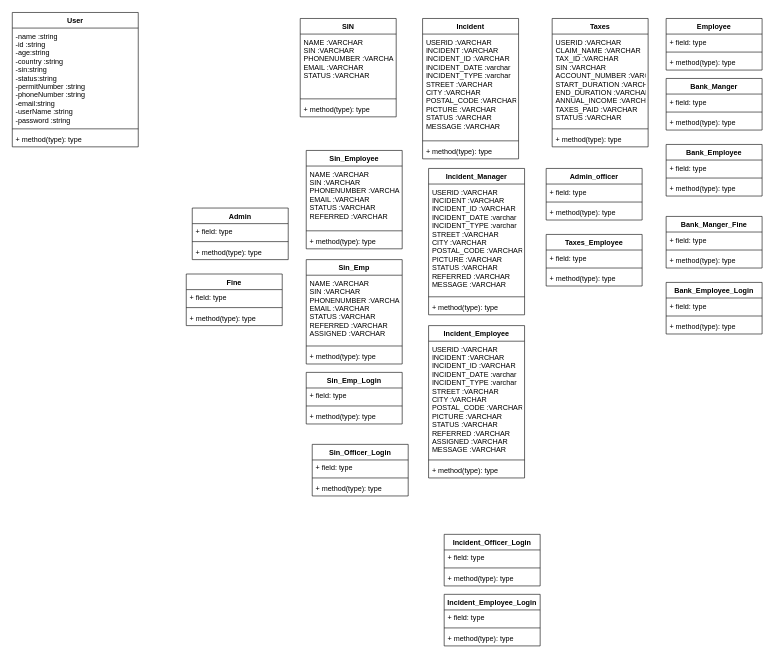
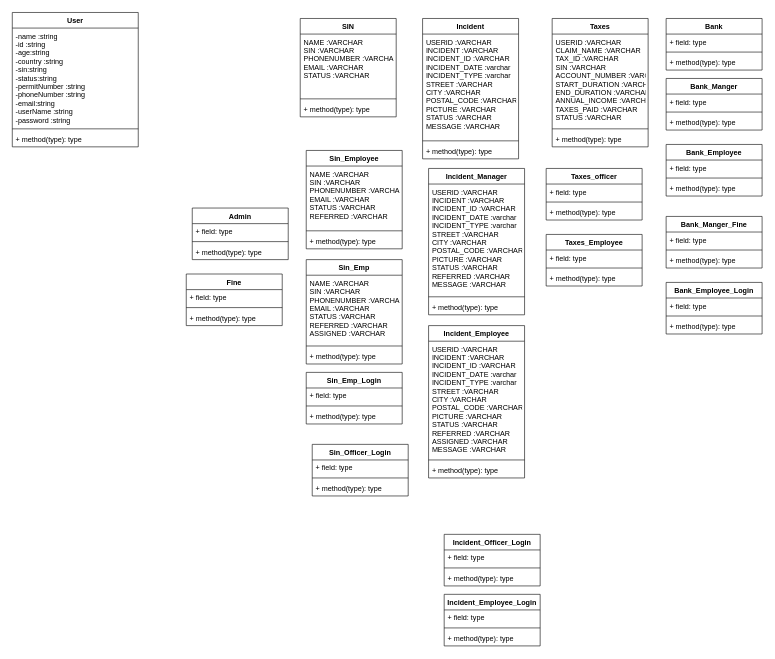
- <mxCell id="42" value="Employee" style="swimlane;fontStyle=1;align=center;verticalAlign=top;childLayout=stackLayout;horizontal=1;startSize=26;horizontalStack=0;resizeParent=1;resizeParentMax=0;resizeLast=0;collapsible=1;marginBottom=0;" parent="1" vertex="1"><mxGeometry x="1110" y="30" width="160" height="86" as="geometry" /></mxCell>
+ <mxCell id="42" value="Bank" style="swimlane;fontStyle=1;align=center;verticalAlign=top;childLayout=stackLayout;horizontal=1;startSize=26;horizontalStack=0;resizeParent=1;resizeParentMax=0;resizeLast=0;collapsible=1;marginBottom=0;" parent="1" vertex="1"><mxGeometry x="1110" y="30" width="160" height="86" as="geometry" /></mxCell>
- <mxCell id="34" value="Admin_officer" style="swimlane;fontStyle=1;align=center;verticalAlign=top;childLayout=stackLayout;horizontal=1;startSize=26;horizontalStack=0;resizeParent=1;resizeParentMax=0;resizeLast=0;collapsible=1;marginBottom=0;" parent="1" vertex="1"><mxGeometry x="910" y="280" width="160" height="86" as="geometry" /></mxCell>
+ <mxCell id="34" value="Taxes_officer" style="swimlane;fontStyle=1;align=center;verticalAlign=top;childLayout=stackLayout;horizontal=1;startSize=26;horizontalStack=0;resizeParent=1;resizeParentMax=0;resizeLast=0;collapsible=1;marginBottom=0;" parent="1" vertex="1"><mxGeometry x="910" y="280" width="160" height="86" as="geometry" /></mxCell>
